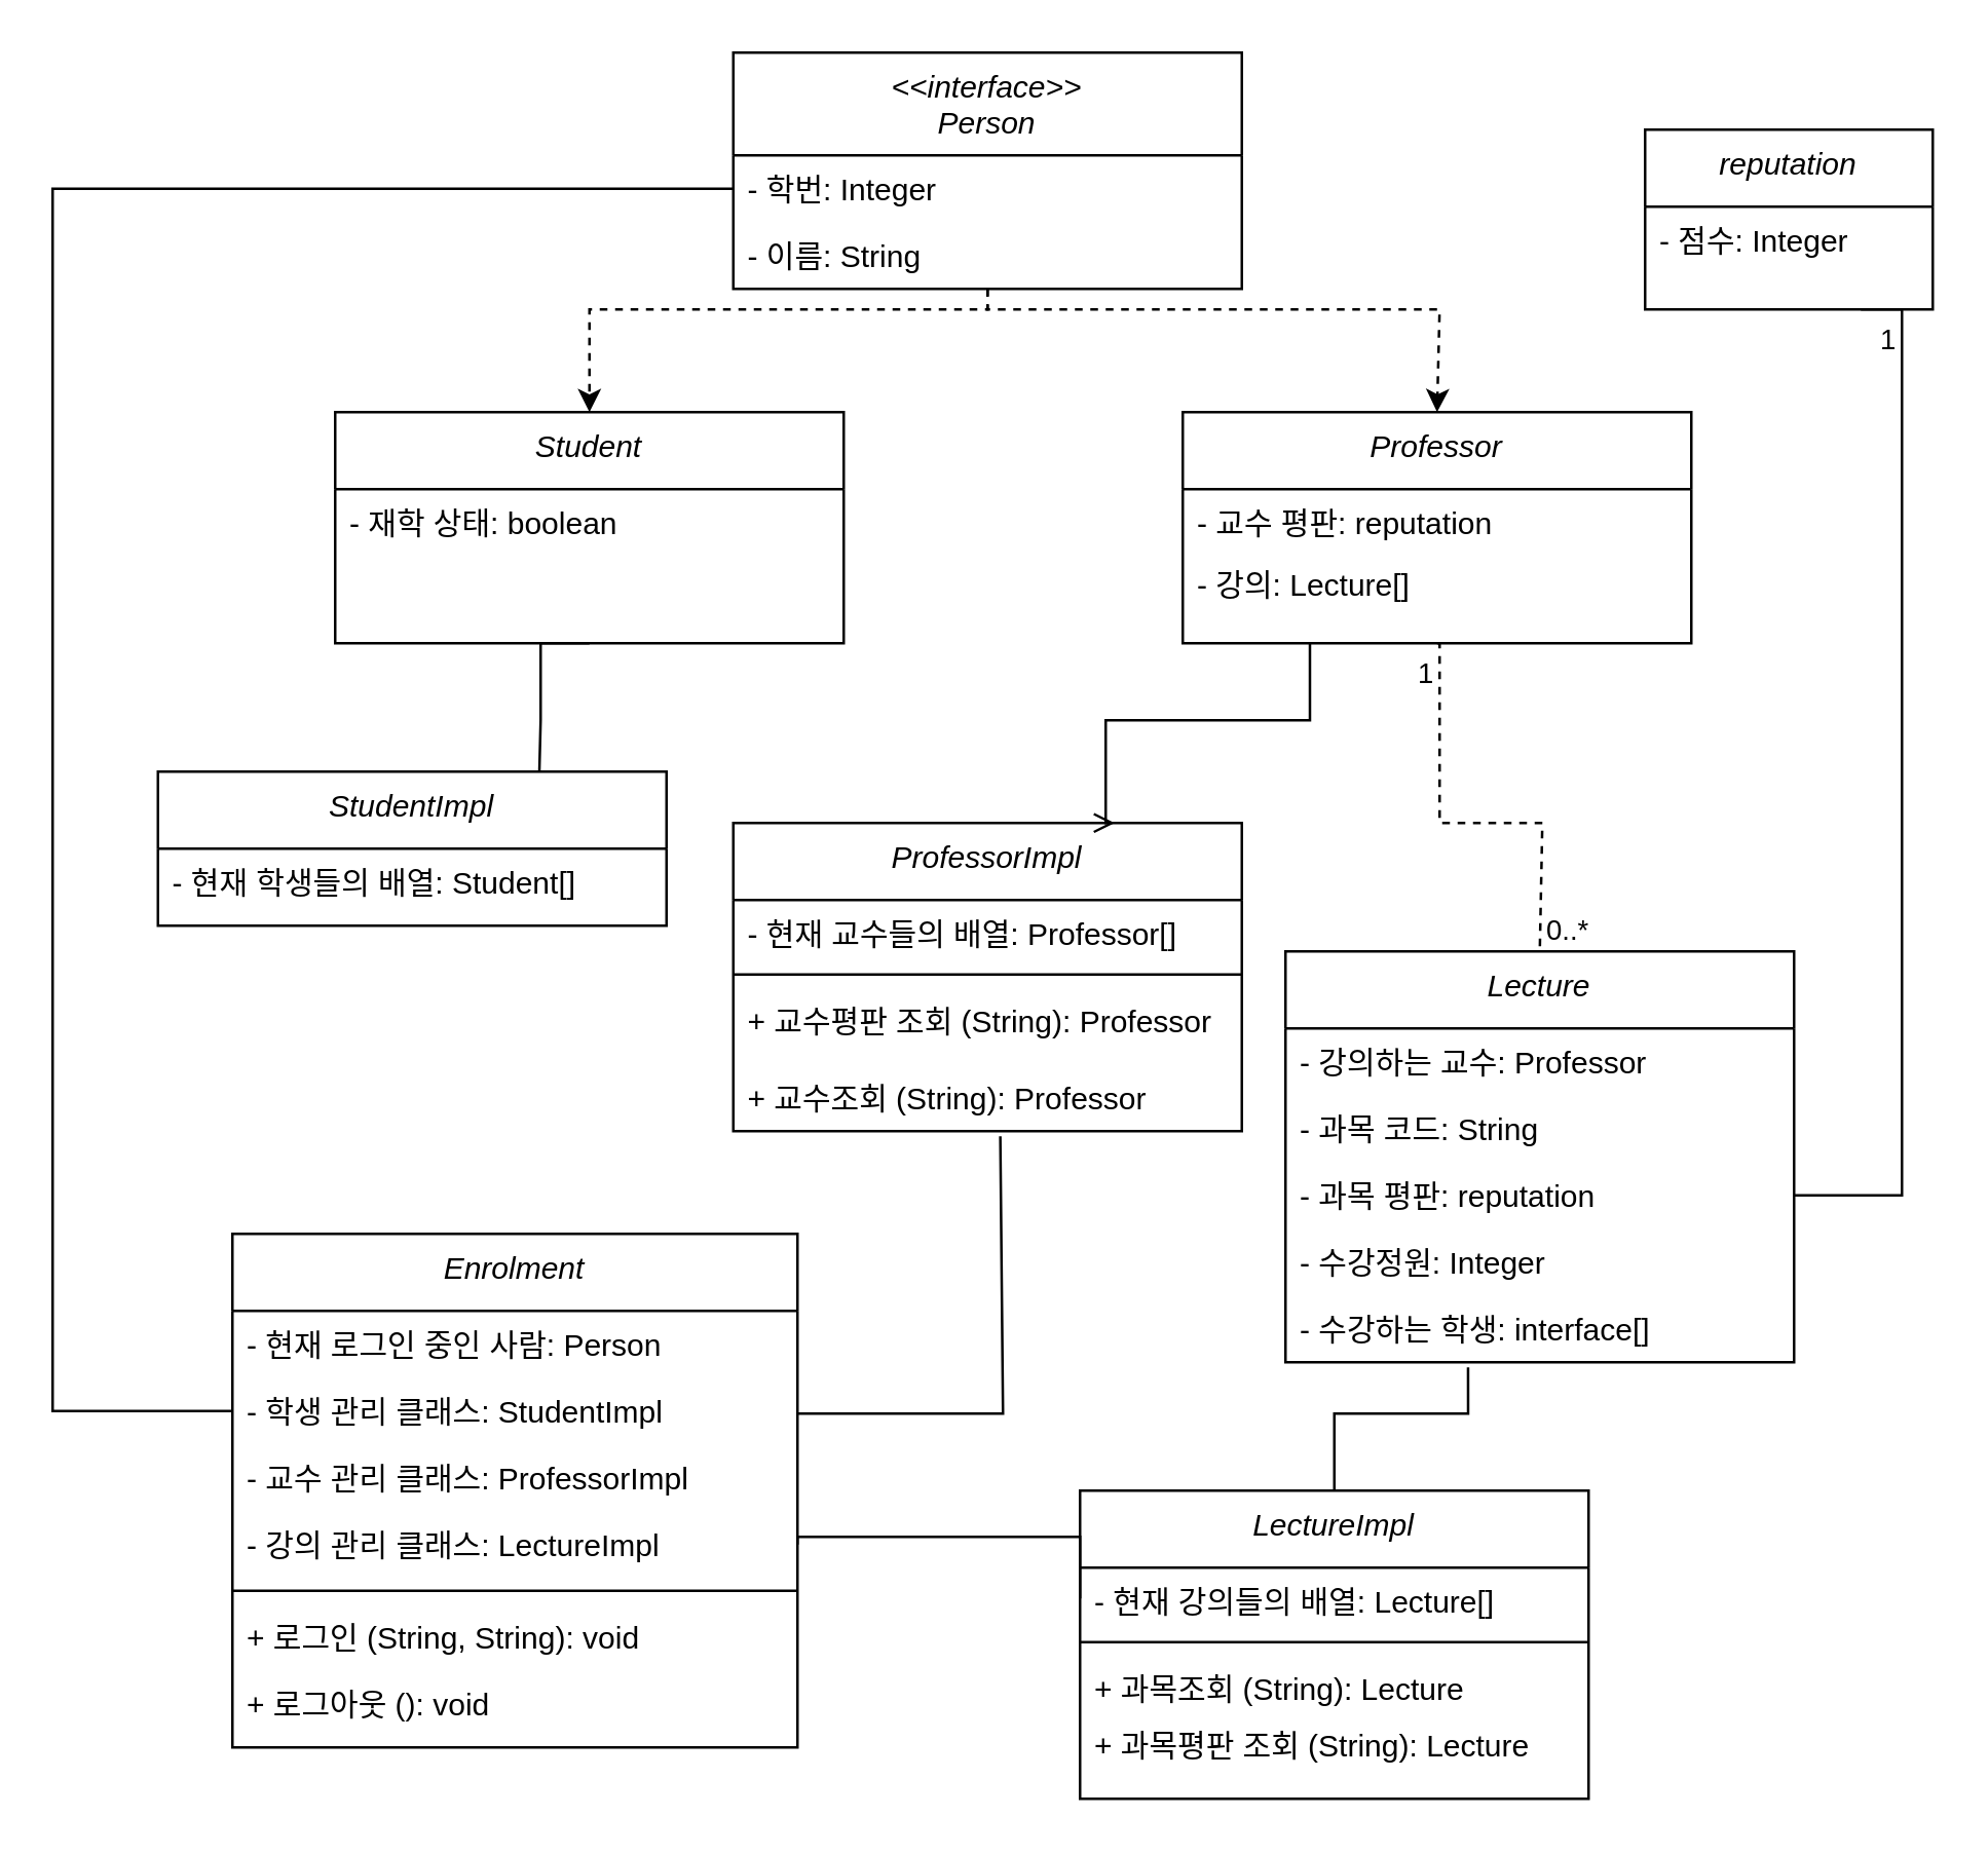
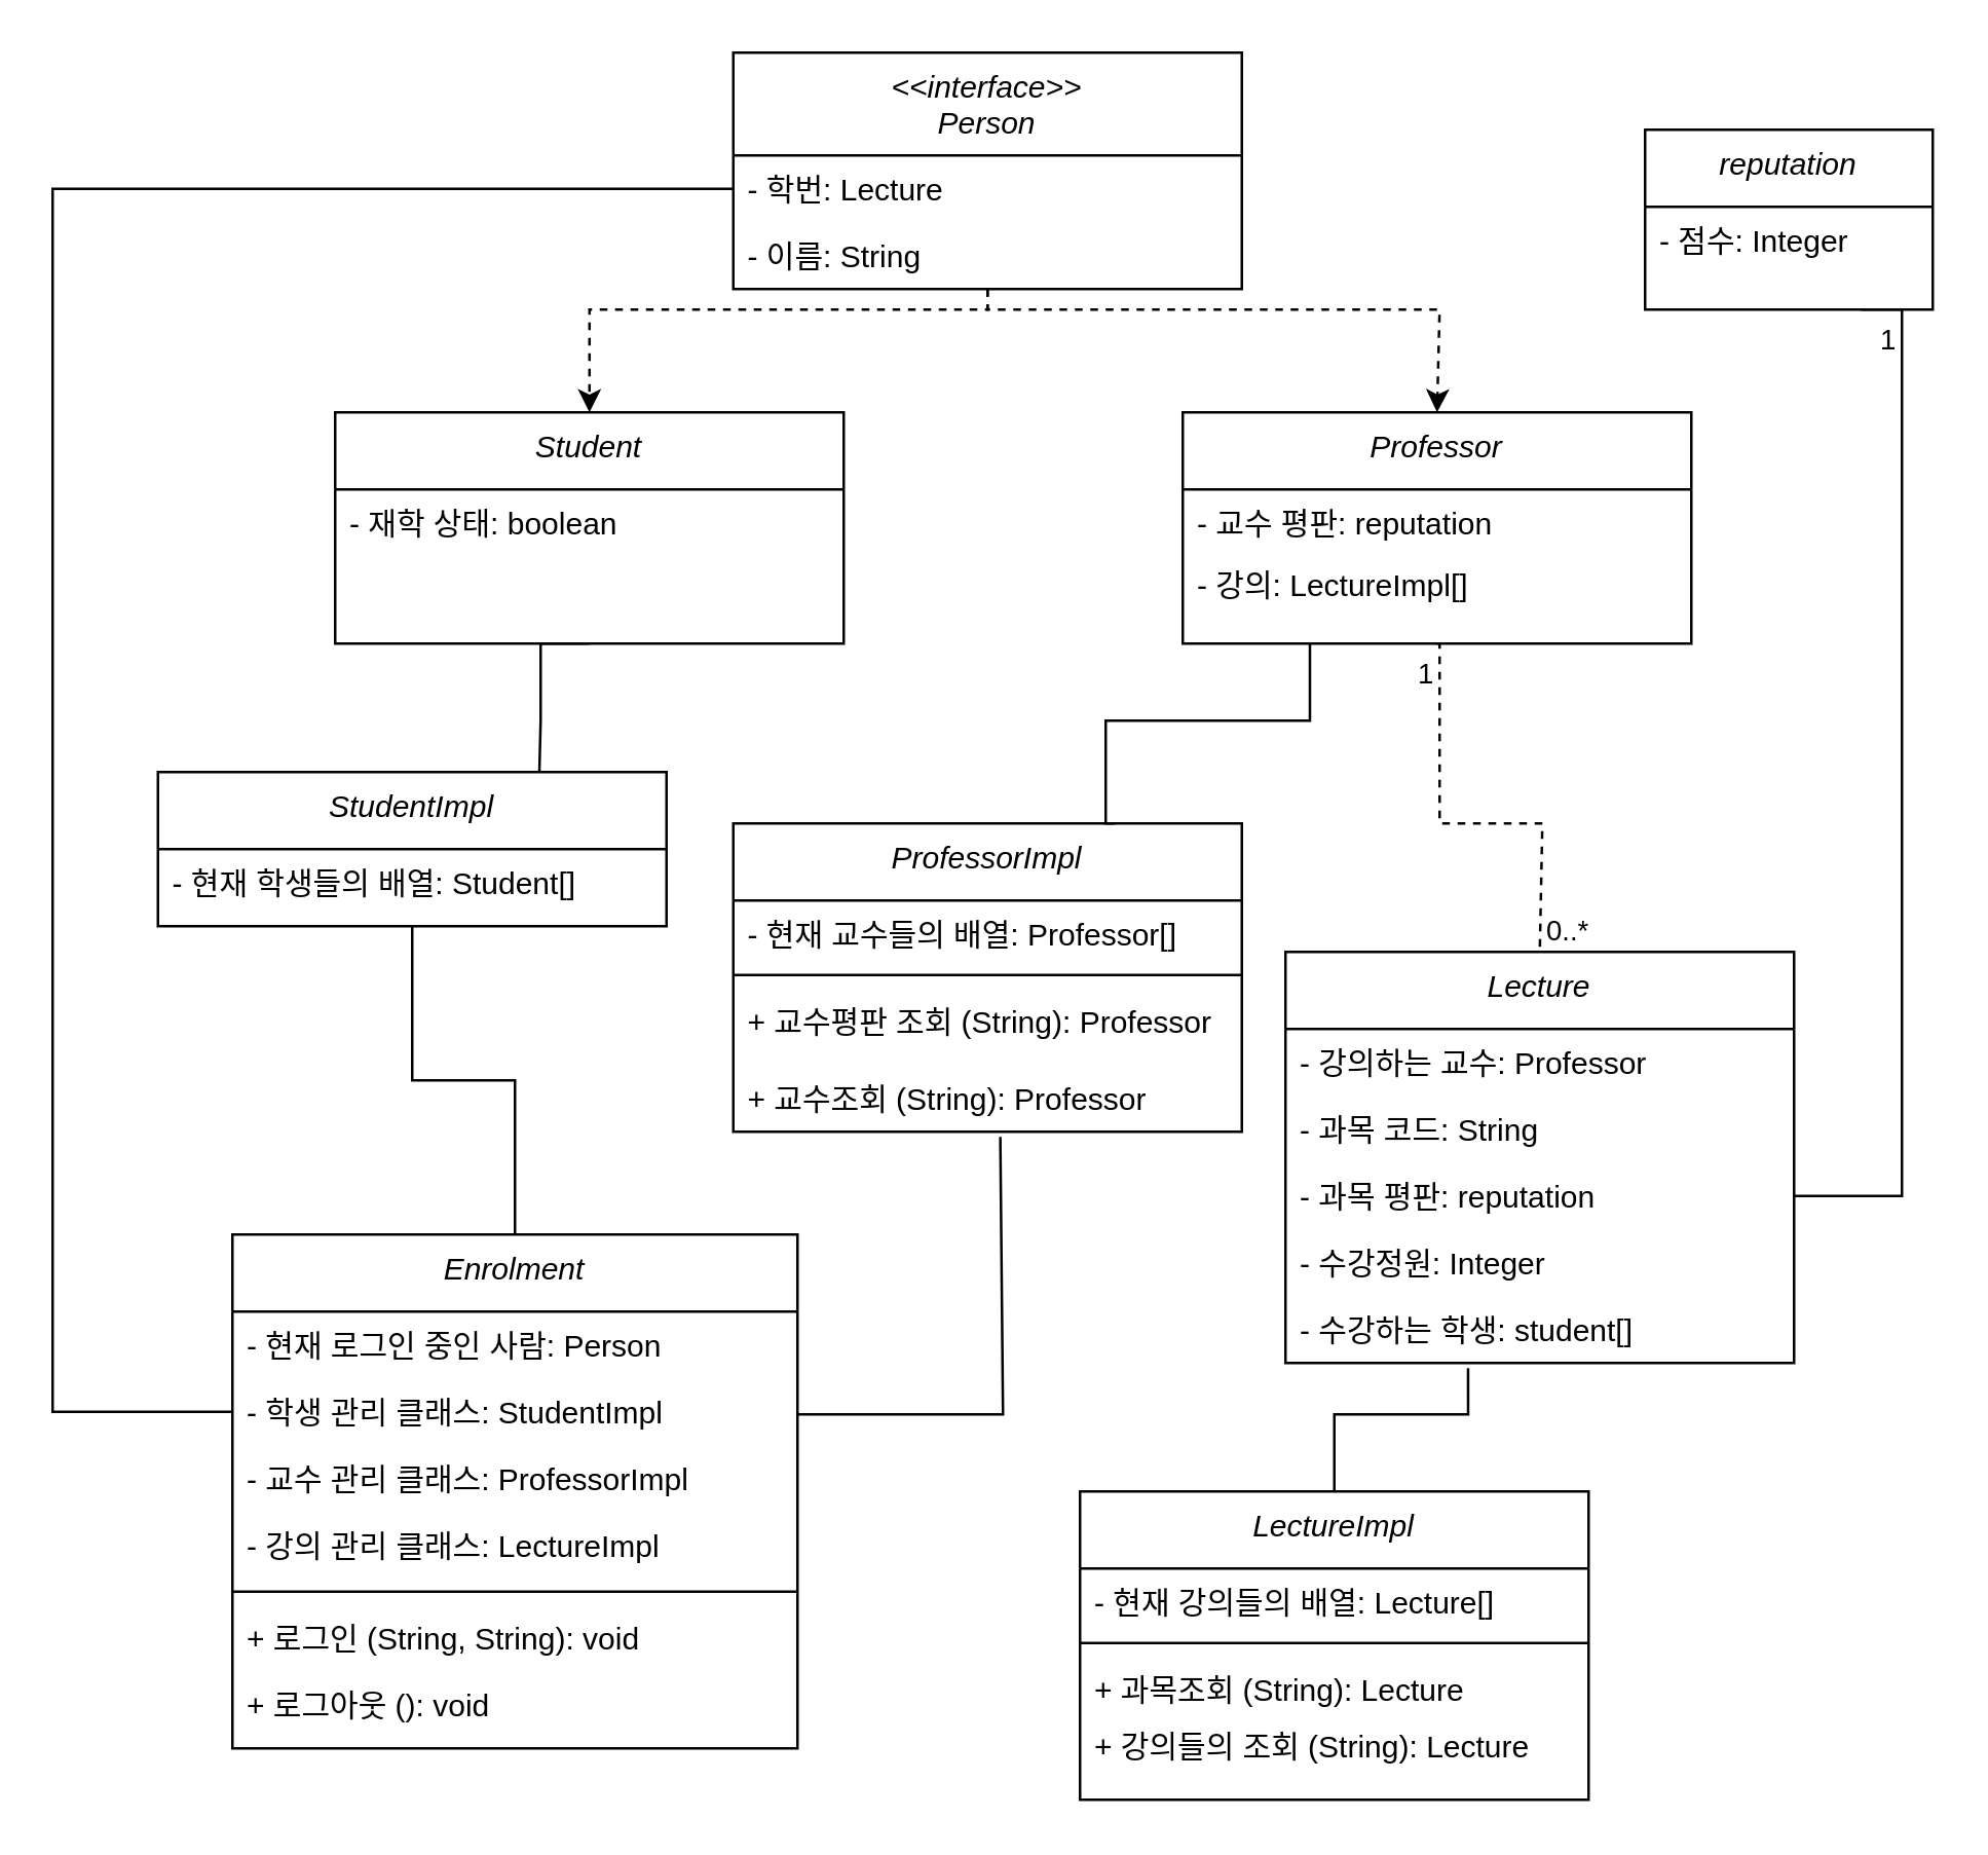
- <mxCell id="12" value="- 학번: Integer" style="text;align=left;verticalAlign=top;spacingLeft=4;spacingRight=4;overflow=hidden;rotatable=0;points=[[0,0.5],[1,0.5]];portConstraint=eastwest;" parent="11" vertex="1"><mxGeometry y="40" width="198" height="26" as="geometry" /></mxCell>
+ <mxCell id="12" value="- 학번: Lecture" style="text;align=left;verticalAlign=top;spacingLeft=4;spacingRight=4;overflow=hidden;rotatable=0;points=[[0,0.5],[1,0.5]];portConstraint=eastwest;" parent="11" vertex="1"><mxGeometry y="40" width="198" height="26" as="geometry" /></mxCell>
- <mxCell id="18" value="- 강의: Lecture[]" style="text;align=left;verticalAlign=top;spacingLeft=4;spacingRight=4;overflow=hidden;rotatable=0;points=[[0,0.5],[1,0.5]];portConstraint=eastwest;" parent="16" vertex="1"><mxGeometry y="54" width="198" height="24" as="geometry" /></mxCell>
+ <mxCell id="18" value="- 강의: LectureImpl[]" style="text;align=left;verticalAlign=top;spacingLeft=4;spacingRight=4;overflow=hidden;rotatable=0;points=[[0,0.5],[1,0.5]];portConstraint=eastwest;" parent="16" vertex="1"><mxGeometry y="54" width="198" height="24" as="geometry" /></mxCell>
- <mxCell id="51" value="" style="edgeStyle=orthogonalEdgeStyle;rounded=0;orthogonalLoop=1;jettySize=auto;html=1;endArrow=open;endFill=0;entryX=0.75;entryY=0;entryDx=0;entryDy=0;exitX=0.25;exitY=1;exitDx=0;exitDy=0;" parent="1" source="16" target="35" edge="1"><mxGeometry relative="1" as="geometry"><mxPoint x="310" y="550" as="sourcePoint" /><mxPoint x="388.95" y="442.002" as="targetPoint" /><Array as="points"><mxPoint x="510" y="280" /><mxPoint x="430" y="280" /><mxPoint x="430" y="320" /></Array></mxGeometry></mxCell>
+ <mxCell id="51" value="" style="edgeStyle=orthogonalEdgeStyle;rounded=0;orthogonalLoop=1;jettySize=auto;html=1;endArrow=none;endFill=0;entryX=0.75;entryY=0;entryDx=0;entryDy=0;exitX=0.25;exitY=1;exitDx=0;exitDy=0;" parent="1" source="16" target="35" edge="1"><mxGeometry relative="1" as="geometry"><mxPoint x="310" y="550" as="sourcePoint" /><mxPoint x="388.95" y="442.002" as="targetPoint" /><Array as="points"><mxPoint x="510" y="280" /><mxPoint x="430" y="280" /><mxPoint x="430" y="320" /></Array></mxGeometry></mxCell>
+ <mxCell id="46" value="" style="edgeStyle=orthogonalEdgeStyle;rounded=0;orthogonalLoop=1;jettySize=auto;html=1;endArrow=none;endFill=0;entryX=0.5;entryY=0;entryDx=0;entryDy=0;exitX=0.5;exitY=1;exitDx=0;exitDy=0;" parent="1" source="33" target="2" edge="1"><mxGeometry relative="1" as="geometry"><mxPoint x="160" y="430" as="sourcePoint" /></mxGeometry></mxCell>
- <mxCell id="27" value="- 수강하는 학생: interface[]" style="text;align=left;verticalAlign=top;spacingLeft=4;spacingRight=4;overflow=hidden;rotatable=0;points=[[0,0.5],[1,0.5]];portConstraint=eastwest;" parent="22" vertex="1"><mxGeometry y="134" width="198" height="26" as="geometry" /></mxCell>
+ <mxCell id="27" value="- 수강하는 학생: student[]" style="text;align=left;verticalAlign=top;spacingLeft=4;spacingRight=4;overflow=hidden;rotatable=0;points=[[0,0.5],[1,0.5]];portConstraint=eastwest;" parent="22" vertex="1"><mxGeometry y="134" width="198" height="26" as="geometry" /></mxCell>
- <mxCell id="47" value="" style="edgeStyle=orthogonalEdgeStyle;rounded=0;orthogonalLoop=1;jettySize=auto;html=1;endArrow=none;endFill=0;entryX=0;entryY=0.5;entryDx=0;entryDy=0;exitX=1;exitY=0.5;exitDx=0;exitDy=0;" parent="1" source="6" target="41" edge="1"><mxGeometry relative="1" as="geometry"><mxPoint x="360" y="560" as="sourcePoint" /><mxPoint x="380" y="570" as="targetPoint" /><Array as="points"><mxPoint x="310" y="598" /><mxPoint x="420" y="598" /></Array></mxGeometry></mxCell>
- <mxCell id="44" value="+ 과목평판 조회 (String): Lecture" style="text;align=left;verticalAlign=top;spacingLeft=4;spacingRight=4;overflow=hidden;rotatable=0;points=[[0,0.5],[1,0.5]];portConstraint=eastwest;" parent="40" vertex="1"><mxGeometry y="86" width="198" height="26" as="geometry" /></mxCell>
+ <mxCell id="44" value="+ 강의들의 조회 (String): Lecture" style="text;align=left;verticalAlign=top;spacingLeft=4;spacingRight=4;overflow=hidden;rotatable=0;points=[[0,0.5],[1,0.5]];portConstraint=eastwest;" parent="40" vertex="1"><mxGeometry y="86" width="198" height="26" as="geometry" /></mxCell>
